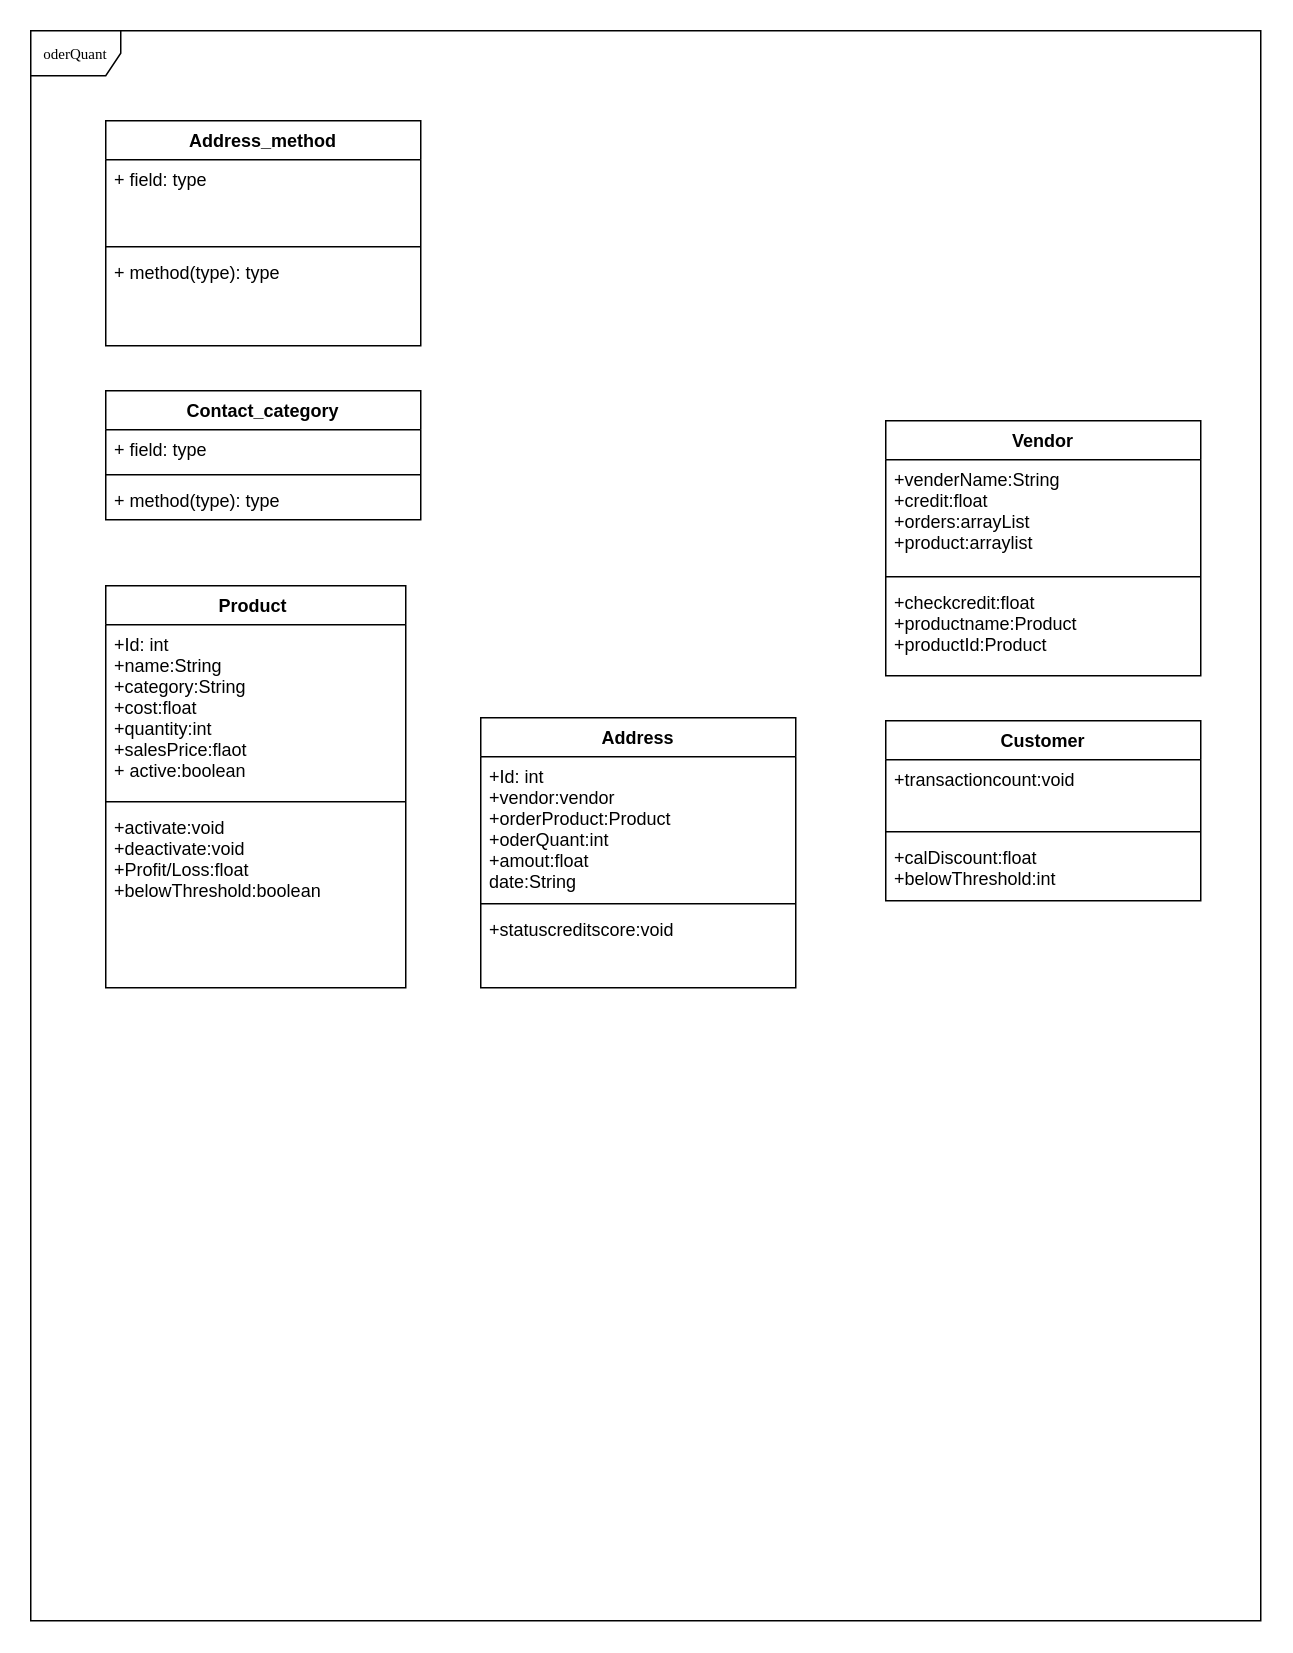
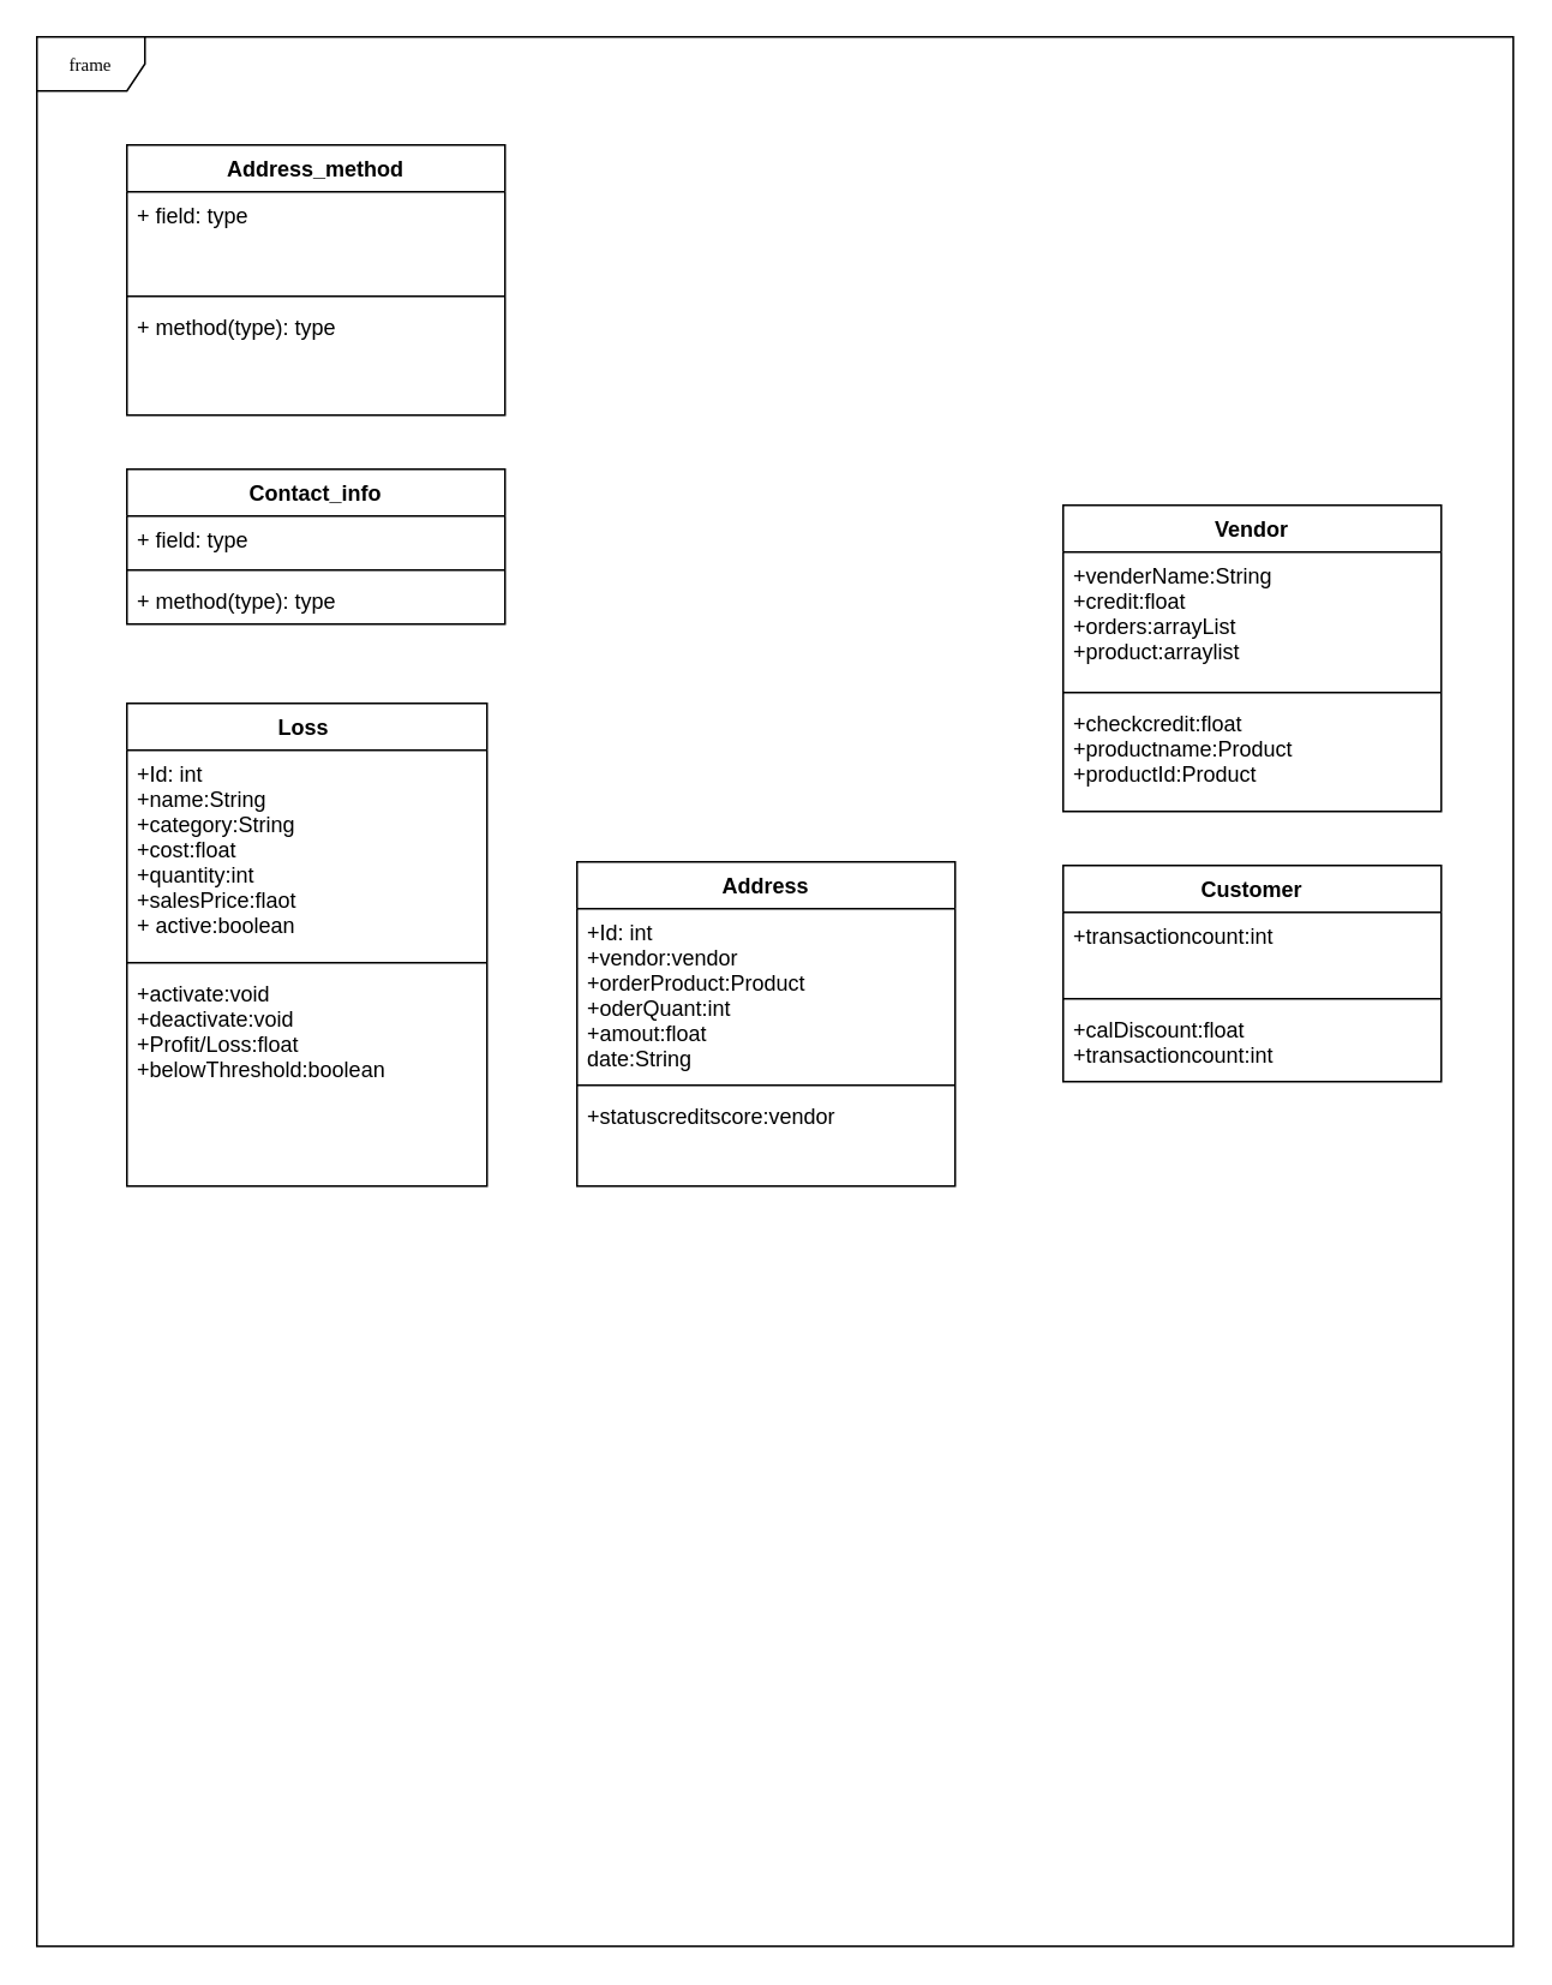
- <mxCell id="2" value="oderQuant" style="shape=umlFrame;whiteSpace=wrap;html=1;rounded=0;shadow=0;comic=0;labelBackgroundColor=none;strokeWidth=1;fontFamily=Verdana;fontSize=10;align=center;" parent="1" vertex="1"><mxGeometry x="20" y="20" width="820" height="1060" as="geometry" /></mxCell>
+ <mxCell id="2" value="frame" style="shape=umlFrame;whiteSpace=wrap;html=1;rounded=0;shadow=0;comic=0;labelBackgroundColor=none;strokeWidth=1;fontFamily=Verdana;fontSize=10;align=center;" parent="1" vertex="1"><mxGeometry x="20" y="20" width="820" height="1060" as="geometry" /></mxCell>
- <mxCell id="23" value="Contact_category" style="swimlane;fontStyle=1;align=center;verticalAlign=top;childLayout=stackLayout;horizontal=1;startSize=26;horizontalStack=0;resizeParent=1;resizeParentMax=0;resizeLast=0;collapsible=1;marginBottom=0;fillColor=none;gradientColor=none;" vertex="1" parent="1"><mxGeometry x="70" y="260" width="210" height="86" as="geometry" /></mxCell>
+ <mxCell id="23" value="Contact_info" style="swimlane;fontStyle=1;align=center;verticalAlign=top;childLayout=stackLayout;horizontal=1;startSize=26;horizontalStack=0;resizeParent=1;resizeParentMax=0;resizeLast=0;collapsible=1;marginBottom=0;fillColor=none;gradientColor=none;" vertex="1" parent="1"><mxGeometry x="70" y="260" width="210" height="86" as="geometry" /></mxCell>
- <mxCell id="3" value="Product " style="swimlane;fontStyle=1;align=center;verticalAlign=top;childLayout=stackLayout;horizontal=1;startSize=26;horizontalStack=0;resizeParent=1;resizeParentMax=0;resizeLast=0;collapsible=1;marginBottom=0;fillColor=none;gradientColor=none;" vertex="1" parent="1"><mxGeometry x="70" y="390" width="200" height="268" as="geometry" /></mxCell>
+ <mxCell id="3" value="Loss " style="swimlane;fontStyle=1;align=center;verticalAlign=top;childLayout=stackLayout;horizontal=1;startSize=26;horizontalStack=0;resizeParent=1;resizeParentMax=0;resizeLast=0;collapsible=1;marginBottom=0;fillColor=none;gradientColor=none;" vertex="1" parent="1"><mxGeometry x="70" y="390" width="200" height="268" as="geometry" /></mxCell>
- <mxCell id="16" value="+transactioncount:void" style="text;strokeColor=none;fillColor=none;align=left;verticalAlign=top;spacingLeft=4;spacingRight=4;overflow=hidden;rotatable=0;points=[[0,0.5],[1,0.5]];portConstraint=eastwest;" vertex="1" parent="15"><mxGeometry y="26" width="210" height="44" as="geometry" /></mxCell>
+ <mxCell id="16" value="+transactioncount:int" style="text;strokeColor=none;fillColor=none;align=left;verticalAlign=top;spacingLeft=4;spacingRight=4;overflow=hidden;rotatable=0;points=[[0,0.5],[1,0.5]];portConstraint=eastwest;" vertex="1" parent="15"><mxGeometry y="26" width="210" height="44" as="geometry" /></mxCell>
- <mxCell id="18" value="+calDiscount:float&#10;+belowThreshold:int" style="text;strokeColor=none;fillColor=none;align=left;verticalAlign=top;spacingLeft=4;spacingRight=4;overflow=hidden;rotatable=0;points=[[0,0.5],[1,0.5]];portConstraint=eastwest;" vertex="1" parent="15"><mxGeometry y="78" width="210" height="42" as="geometry" /></mxCell>
+ <mxCell id="18" value="+calDiscount:float&#10;+transactioncount:int" style="text;strokeColor=none;fillColor=none;align=left;verticalAlign=top;spacingLeft=4;spacingRight=4;overflow=hidden;rotatable=0;points=[[0,0.5],[1,0.5]];portConstraint=eastwest;" vertex="1" parent="15"><mxGeometry y="78" width="210" height="42" as="geometry" /></mxCell>
- <mxCell id="10" value="+statuscreditscore:void" style="text;strokeColor=none;fillColor=none;align=left;verticalAlign=top;spacingLeft=4;spacingRight=4;overflow=hidden;rotatable=0;points=[[0,0.5],[1,0.5]];portConstraint=eastwest;" vertex="1" parent="7"><mxGeometry y="128" width="210" height="52" as="geometry" /></mxCell>
+ <mxCell id="10" value="+statuscreditscore:vendor" style="text;strokeColor=none;fillColor=none;align=left;verticalAlign=top;spacingLeft=4;spacingRight=4;overflow=hidden;rotatable=0;points=[[0,0.5],[1,0.5]];portConstraint=eastwest;" vertex="1" parent="7"><mxGeometry y="128" width="210" height="52" as="geometry" /></mxCell>
